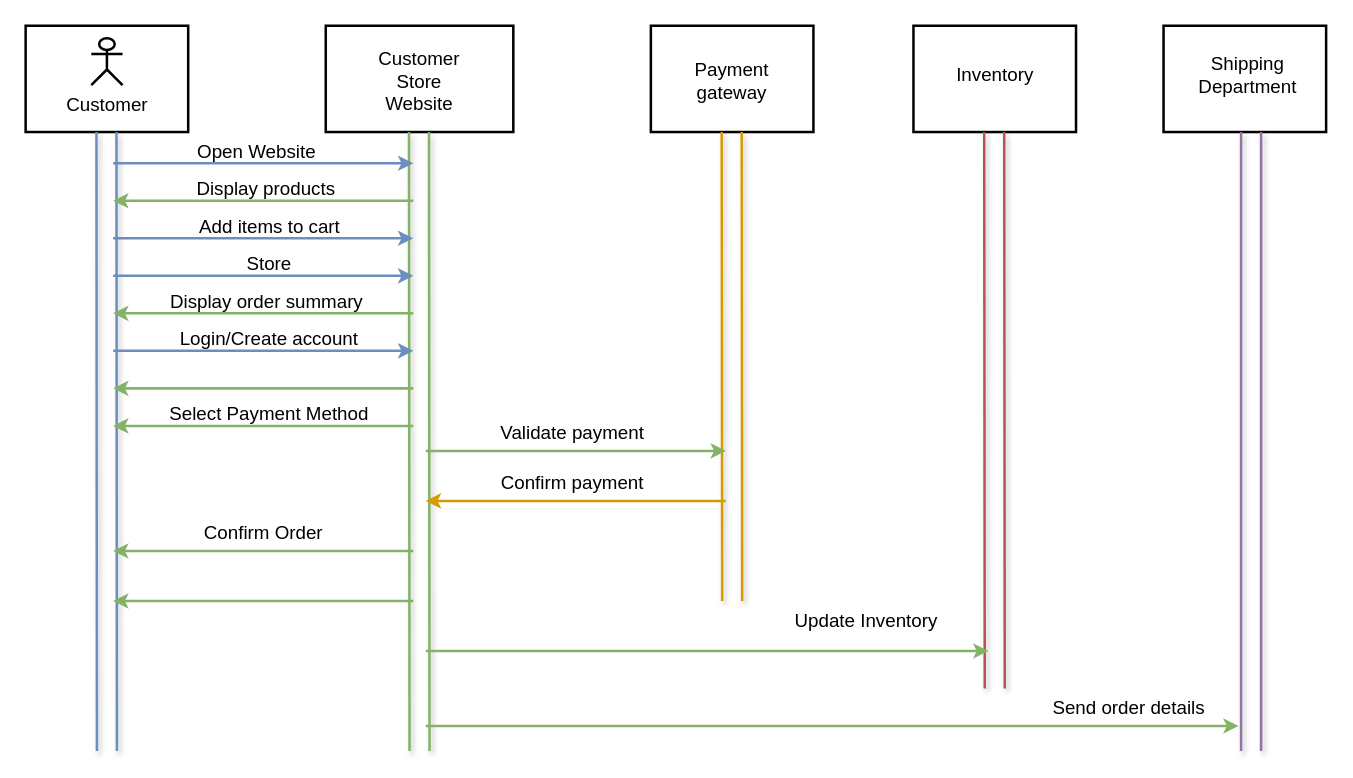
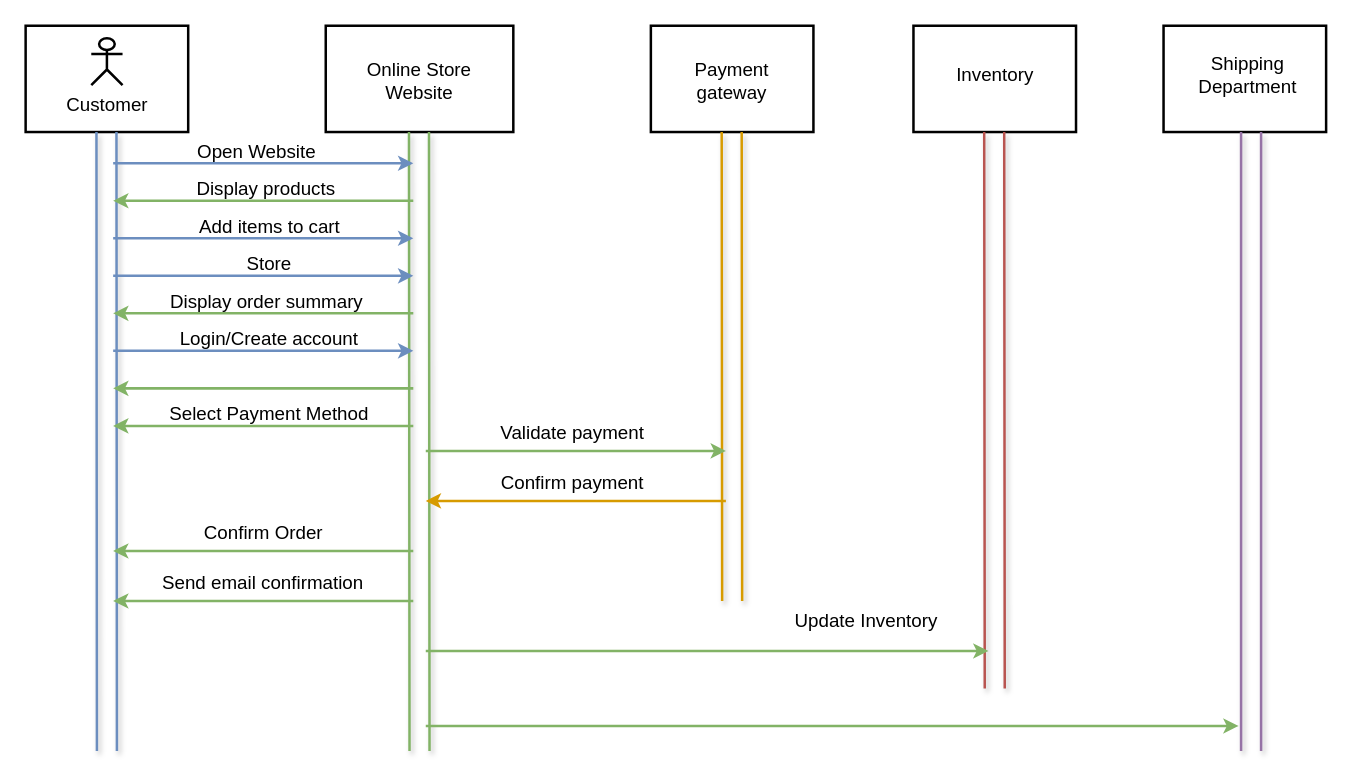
- <mxCell id="5" value="Customer Store Website" style="text;html=1;strokeColor=none;fillColor=none;align=center;verticalAlign=middle;whiteSpace=wrap;rounded=0;movable=1;resizable=1;rotatable=1;deletable=1;editable=1;connectable=1;strokeWidth=2;fontSize=15;" parent="1" vertex="1"><mxGeometry x="290" y="37.5" width="90" height="52.5" as="geometry" /></mxCell>
+ <mxCell id="5" value="Online Store Website" style="text;html=1;strokeColor=none;fillColor=none;align=center;verticalAlign=middle;whiteSpace=wrap;rounded=0;movable=1;resizable=1;rotatable=1;deletable=1;editable=1;connectable=1;strokeWidth=2;fontSize=15;" parent="1" vertex="1"><mxGeometry x="290" y="37.5" width="90" height="52.5" as="geometry" /></mxCell>
+ <mxCell id="39" value="&lt;font style=&quot;font-size: 15px;&quot;&gt;Send email confirmation&lt;/font&gt;" style="text;html=1;strokeColor=none;fillColor=none;align=center;verticalAlign=middle;whiteSpace=wrap;rounded=0;strokeWidth=2;fontSize=15;" parent="1" vertex="1"><mxGeometry x="125" y="450" width="170" height="30" as="geometry" /></mxCell>
- <mxCell id="43" value="&lt;font style=&quot;font-size: 15px;&quot;&gt;Send order details&lt;/font&gt;" style="text;html=1;strokeColor=none;fillColor=none;align=center;verticalAlign=middle;whiteSpace=wrap;rounded=0;strokeWidth=2;fontSize=15;" parent="1" vertex="1"><mxGeometry x="840" y="550" width="125" height="30" as="geometry" /></mxCell>
